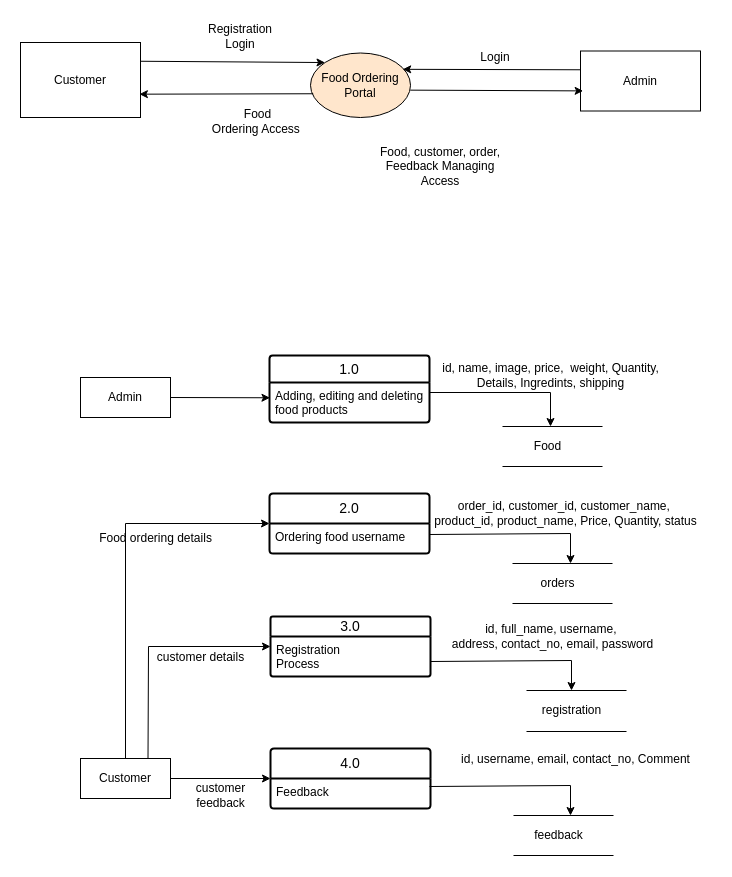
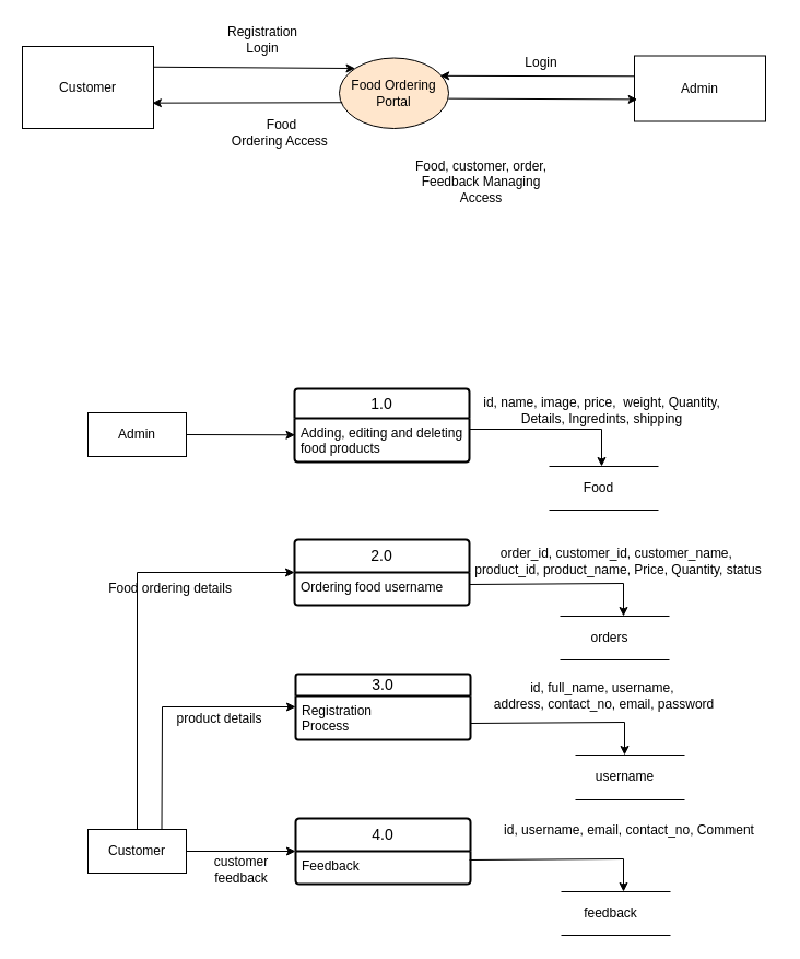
- <mxCell id="45" value="customer details" style="text;html=1;align=center;verticalAlign=middle;resizable=0;points=[];autosize=1;strokeColor=none;fillColor=none;" vertex="1" parent="1"><mxGeometry x="145" y="642" width="110" height="30" as="geometry" /></mxCell>
+ <mxCell id="45" value="product details" style="text;html=1;align=center;verticalAlign=middle;resizable=0;points=[];autosize=1;strokeColor=none;fillColor=none;" vertex="1" parent="1"><mxGeometry x="145" y="642" width="110" height="30" as="geometry" /></mxCell>
- <mxCell id="36" value="registration" style="text;html=1;align=center;verticalAlign=middle;resizable=0;points=[];autosize=1;strokeColor=none;fillColor=none;" vertex="1" parent="33"><mxGeometry x="5" y="5" width="80" height="30" as="geometry" /></mxCell>
+ <mxCell id="36" value="username" style="text;html=1;align=center;verticalAlign=middle;resizable=0;points=[];autosize=1;strokeColor=none;fillColor=none;" vertex="1" parent="33"><mxGeometry x="5" y="5" width="80" height="30" as="geometry" /></mxCell>
